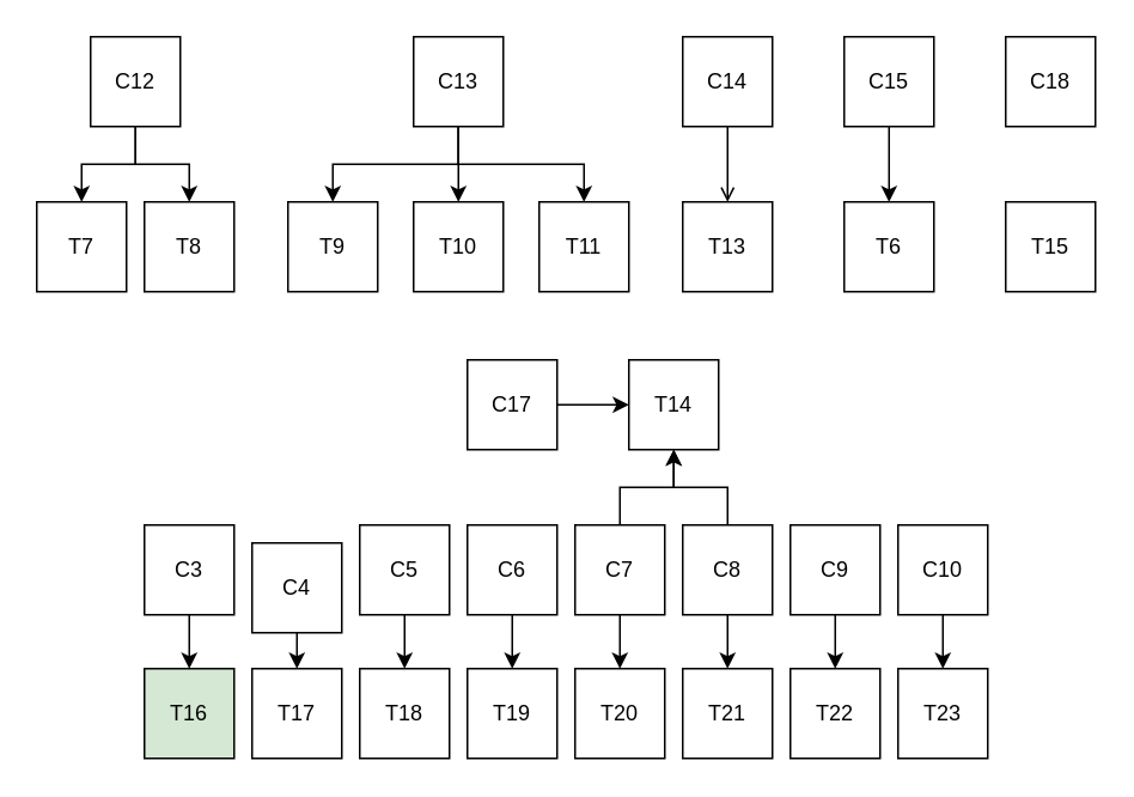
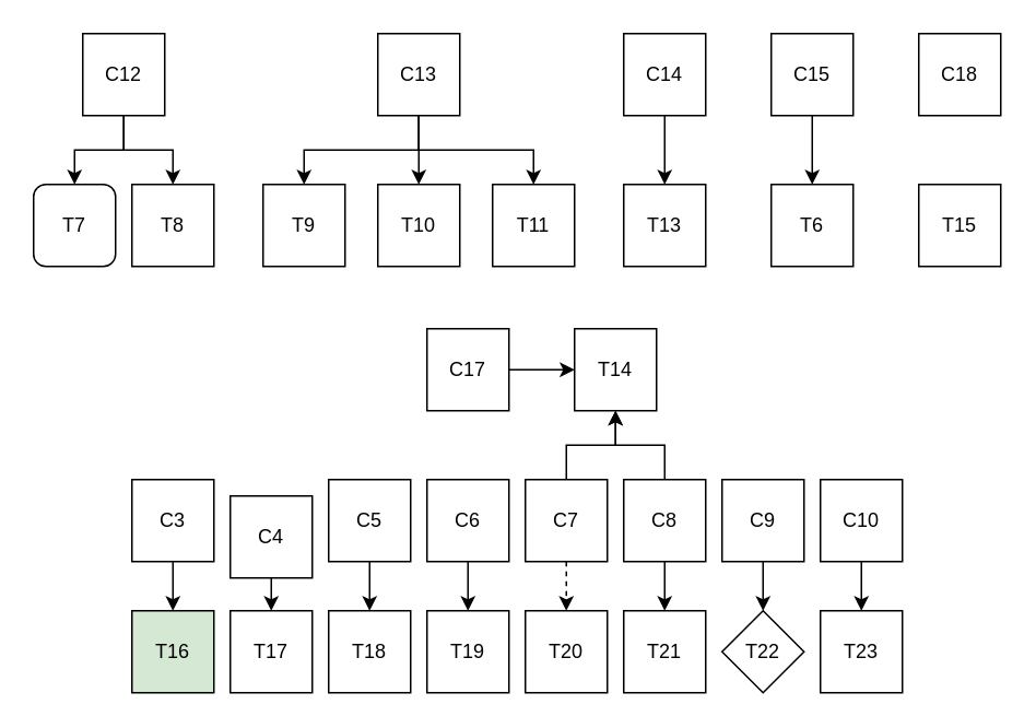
- <mxCell id="2" style="edgeStyle=orthogonalEdgeStyle;rounded=0;orthogonalLoop=1;jettySize=auto;html=1;exitX=0.5;exitY=1;exitDx=0;exitDy=0;entryX=0.5;entryY=0;entryDx=0;entryDy=0;endArrow=open;" parent="1" source="3" target="4" edge="1"><mxGeometry relative="1" as="geometry" /></mxCell>
+ <mxCell id="2" style="edgeStyle=orthogonalEdgeStyle;rounded=0;orthogonalLoop=1;jettySize=auto;html=1;exitX=0.5;exitY=1;exitDx=0;exitDy=0;entryX=0.5;entryY=0;entryDx=0;entryDy=0;" parent="1" source="3" target="4" edge="1"><mxGeometry relative="1" as="geometry" /></mxCell>
- <mxCell id="12" value="T7" style="rounded=0;whiteSpace=wrap;html=1;" parent="10" vertex="1"><mxGeometry y="92" width="50" height="50" as="geometry" /></mxCell>
+ <mxCell id="12" value="T7" style="whiteSpace=wrap;html=1;rounded=1;" parent="10" vertex="1"><mxGeometry y="92" width="50" height="50" as="geometry" /></mxCell>
- <mxCell id="42" style="edgeStyle=orthogonalEdgeStyle;rounded=0;orthogonalLoop=1;jettySize=auto;html=1;exitX=0.5;exitY=1;exitDx=0;exitDy=0;entryX=0.5;entryY=0;entryDx=0;entryDy=0;" parent="24" source="29" target="41" edge="1"><mxGeometry relative="1" as="geometry" /></mxCell>
+ <mxCell id="42" style="edgeStyle=orthogonalEdgeStyle;rounded=0;orthogonalLoop=1;jettySize=auto;html=1;exitX=0.5;exitY=1;exitDx=0;exitDy=0;entryX=0.5;entryY=0;entryDx=0;entryDy=0;dashed=1;" parent="24" source="29" target="41" edge="1"><mxGeometry relative="1" as="geometry" /></mxCell>
- <mxCell id="45" value="T22" style="rounded=0;whiteSpace=wrap;html=1;" parent="24" vertex="1"><mxGeometry x="360" y="172" width="50" height="50" as="geometry" /></mxCell>
+ <mxCell id="45" value="T22" style="rhombus;whiteSpace=wrap;html=1;" parent="24" vertex="1"><mxGeometry x="360" y="172" width="50" height="50" as="geometry" /></mxCell>
